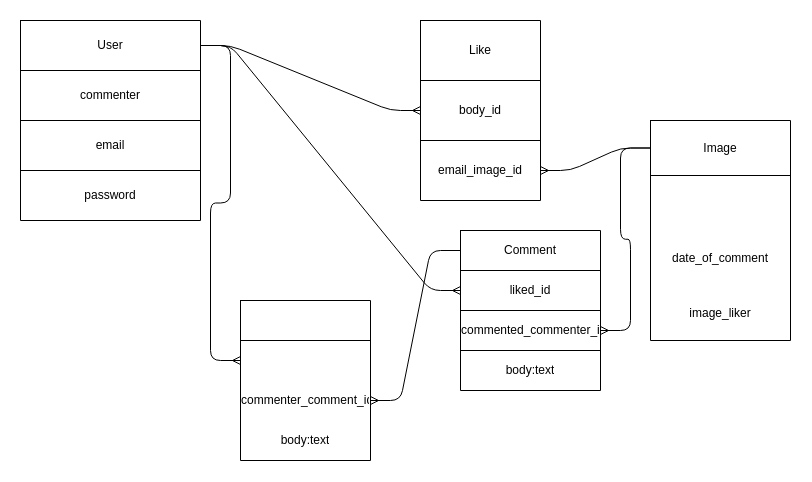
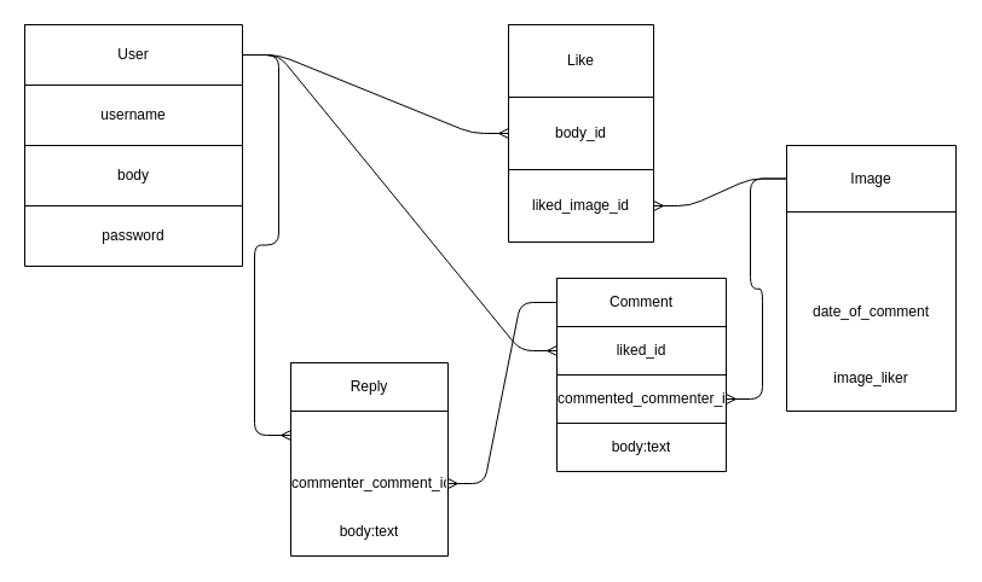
- <mxCell id="6" value="commenter" style="shape=partialRectangle;html=1;whiteSpace=wrap;connectable=0;overflow=hidden;fillColor=none;top=0;left=0;bottom=0;right=0;" parent="5" vertex="1"><mxGeometry width="180" height="50" as="geometry" /></mxCell>
+ <mxCell id="6" value="username" style="shape=partialRectangle;html=1;whiteSpace=wrap;connectable=0;overflow=hidden;fillColor=none;top=0;left=0;bottom=0;right=0;" parent="5" vertex="1"><mxGeometry width="180" height="50" as="geometry" /></mxCell>
- <mxCell id="8" value="email" style="shape=partialRectangle;html=1;whiteSpace=wrap;connectable=0;overflow=hidden;fillColor=none;top=0;left=0;bottom=0;right=0;" parent="7" vertex="1"><mxGeometry width="180" height="50" as="geometry" /></mxCell>
+ <mxCell id="8" value="body" style="shape=partialRectangle;html=1;whiteSpace=wrap;connectable=0;overflow=hidden;fillColor=none;top=0;left=0;bottom=0;right=0;" parent="7" vertex="1"><mxGeometry width="180" height="50" as="geometry" /></mxCell>
- <mxCell id="25" value="email_image_id" style="shape=partialRectangle;html=1;whiteSpace=wrap;connectable=0;overflow=hidden;fillColor=none;top=0;left=0;bottom=0;right=0;" parent="24" vertex="1"><mxGeometry width="120" height="60" as="geometry" /></mxCell>
+ <mxCell id="25" value="liked_image_id" style="shape=partialRectangle;html=1;whiteSpace=wrap;connectable=0;overflow=hidden;fillColor=none;top=0;left=0;bottom=0;right=0;" parent="24" vertex="1"><mxGeometry width="120" height="60" as="geometry" /></mxCell>
+ <mxCell id="30" value="Reply" style="shape=partialRectangle;html=1;whiteSpace=wrap;connectable=0;overflow=hidden;fillColor=none;top=0;left=0;bottom=0;right=0;" parent="29" vertex="1"><mxGeometry width="130" height="40" as="geometry" /></mxCell>
